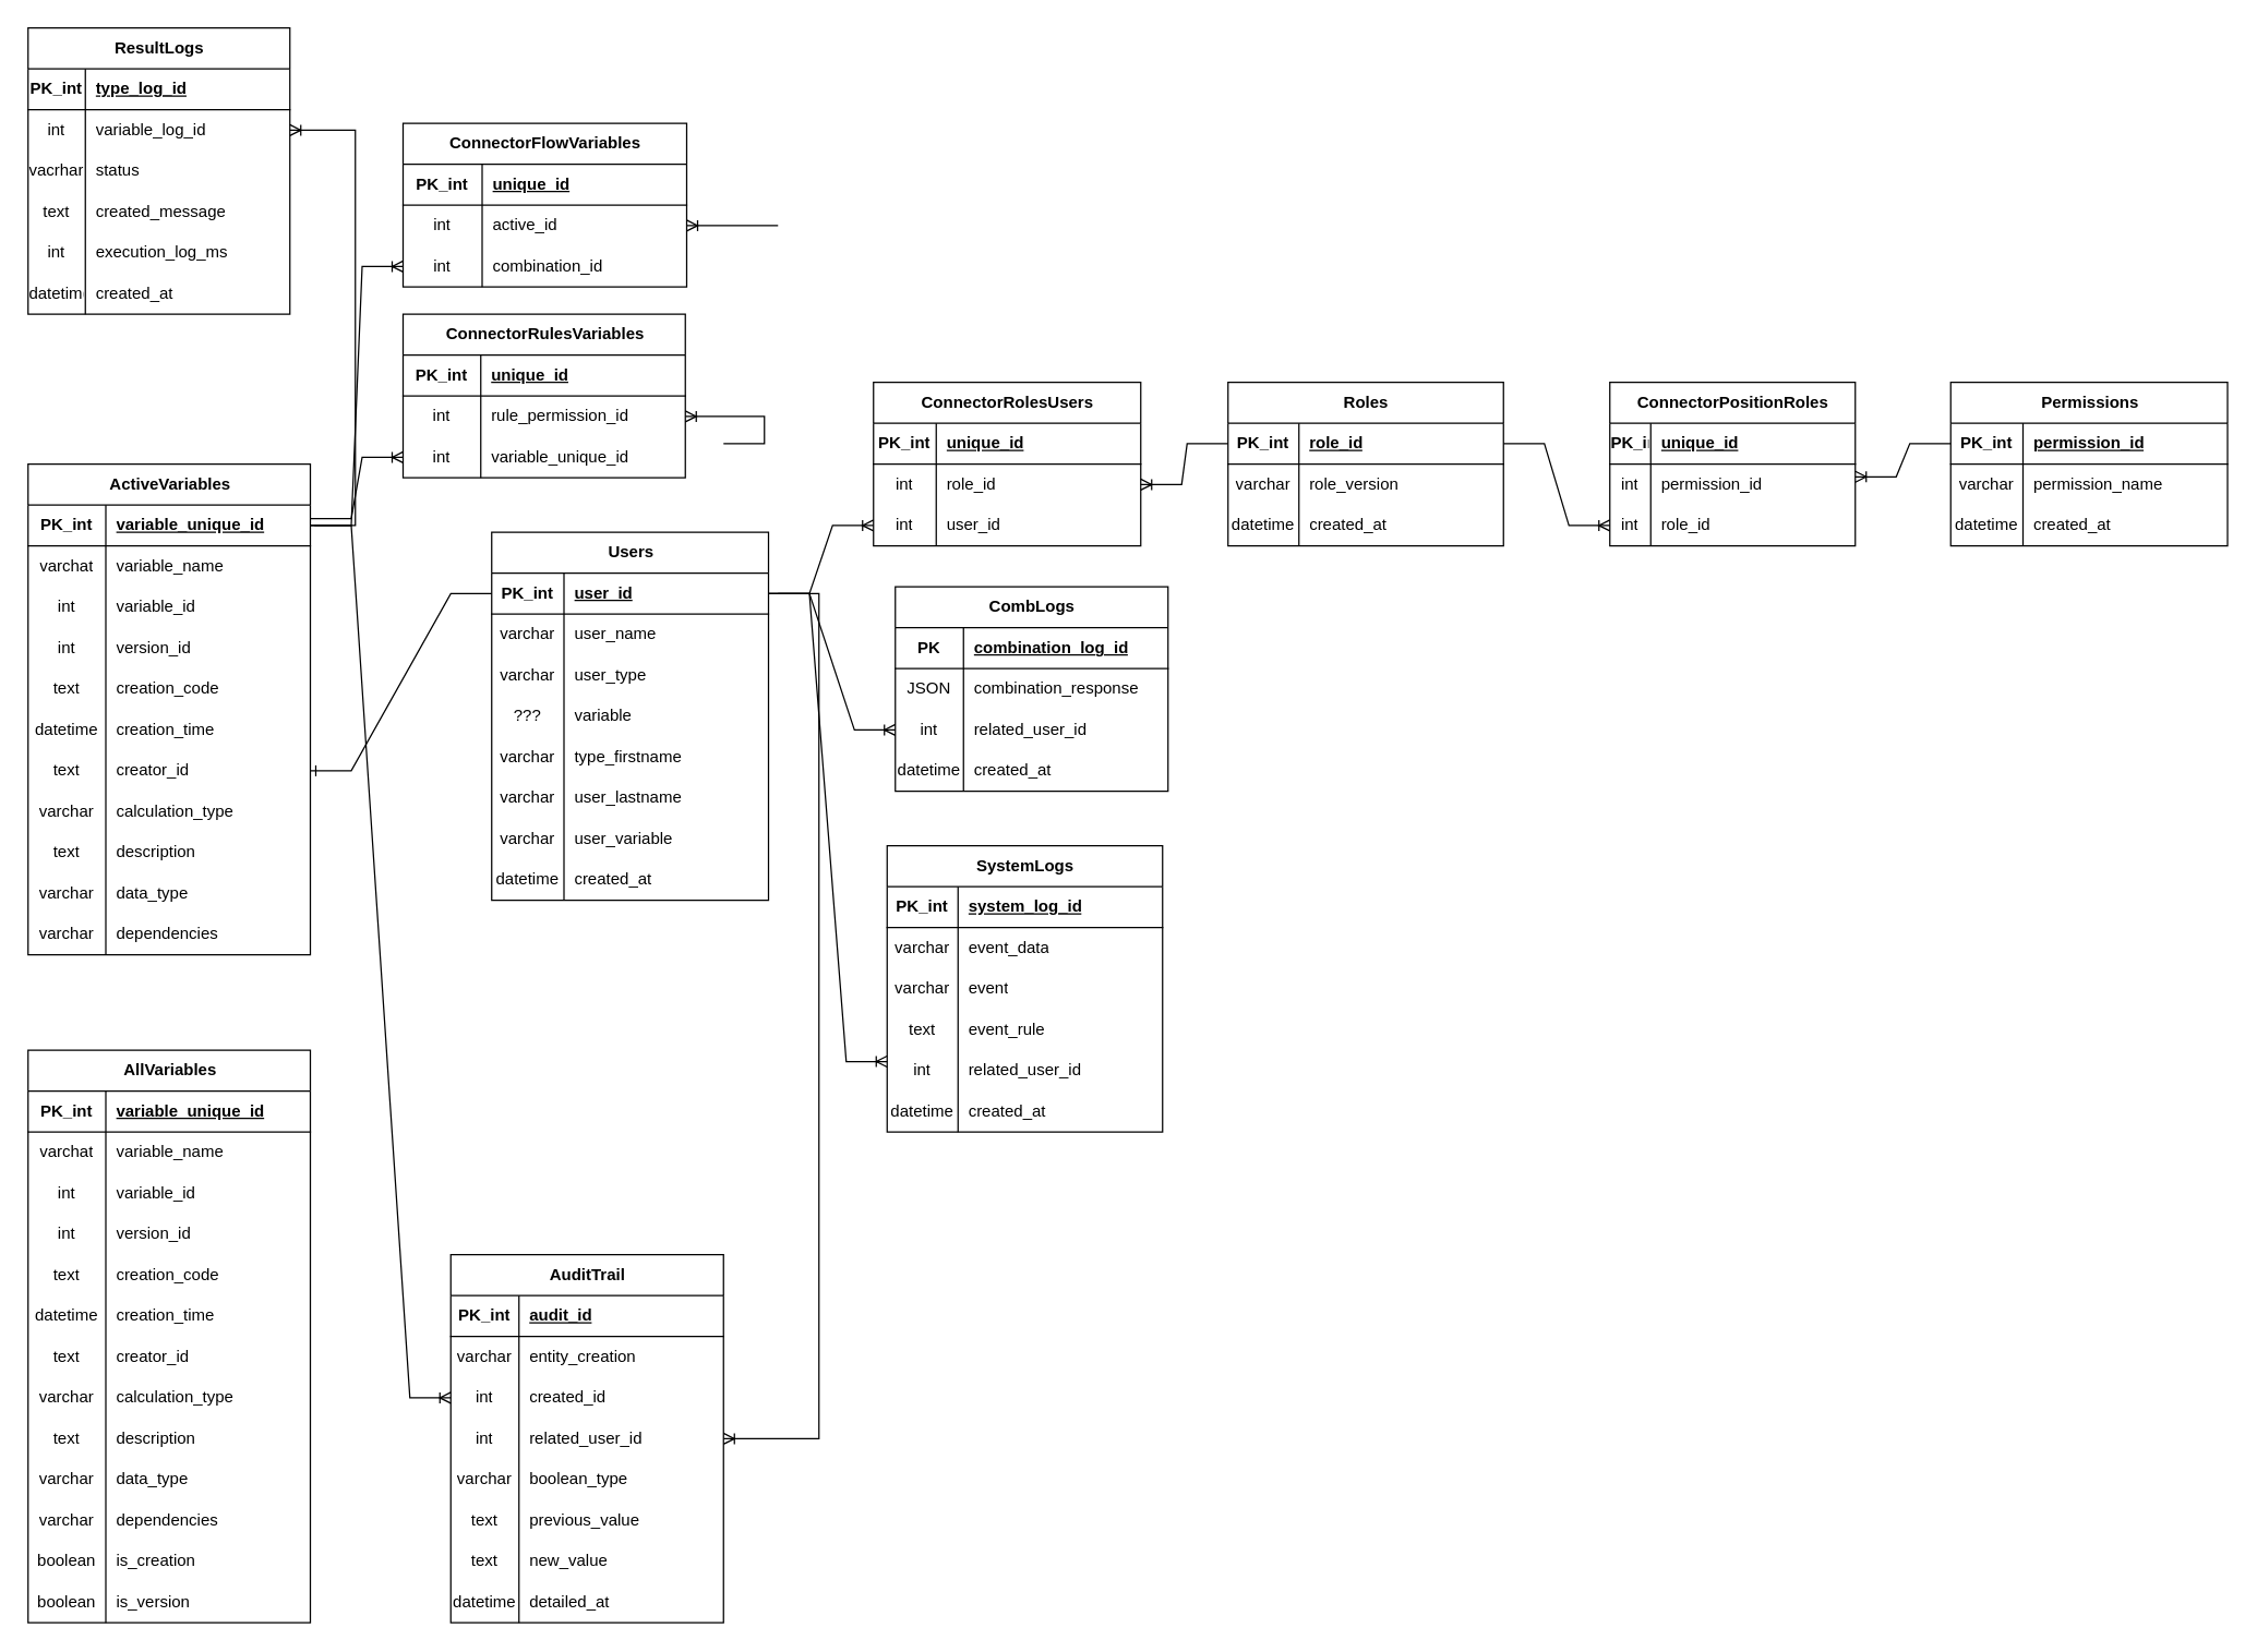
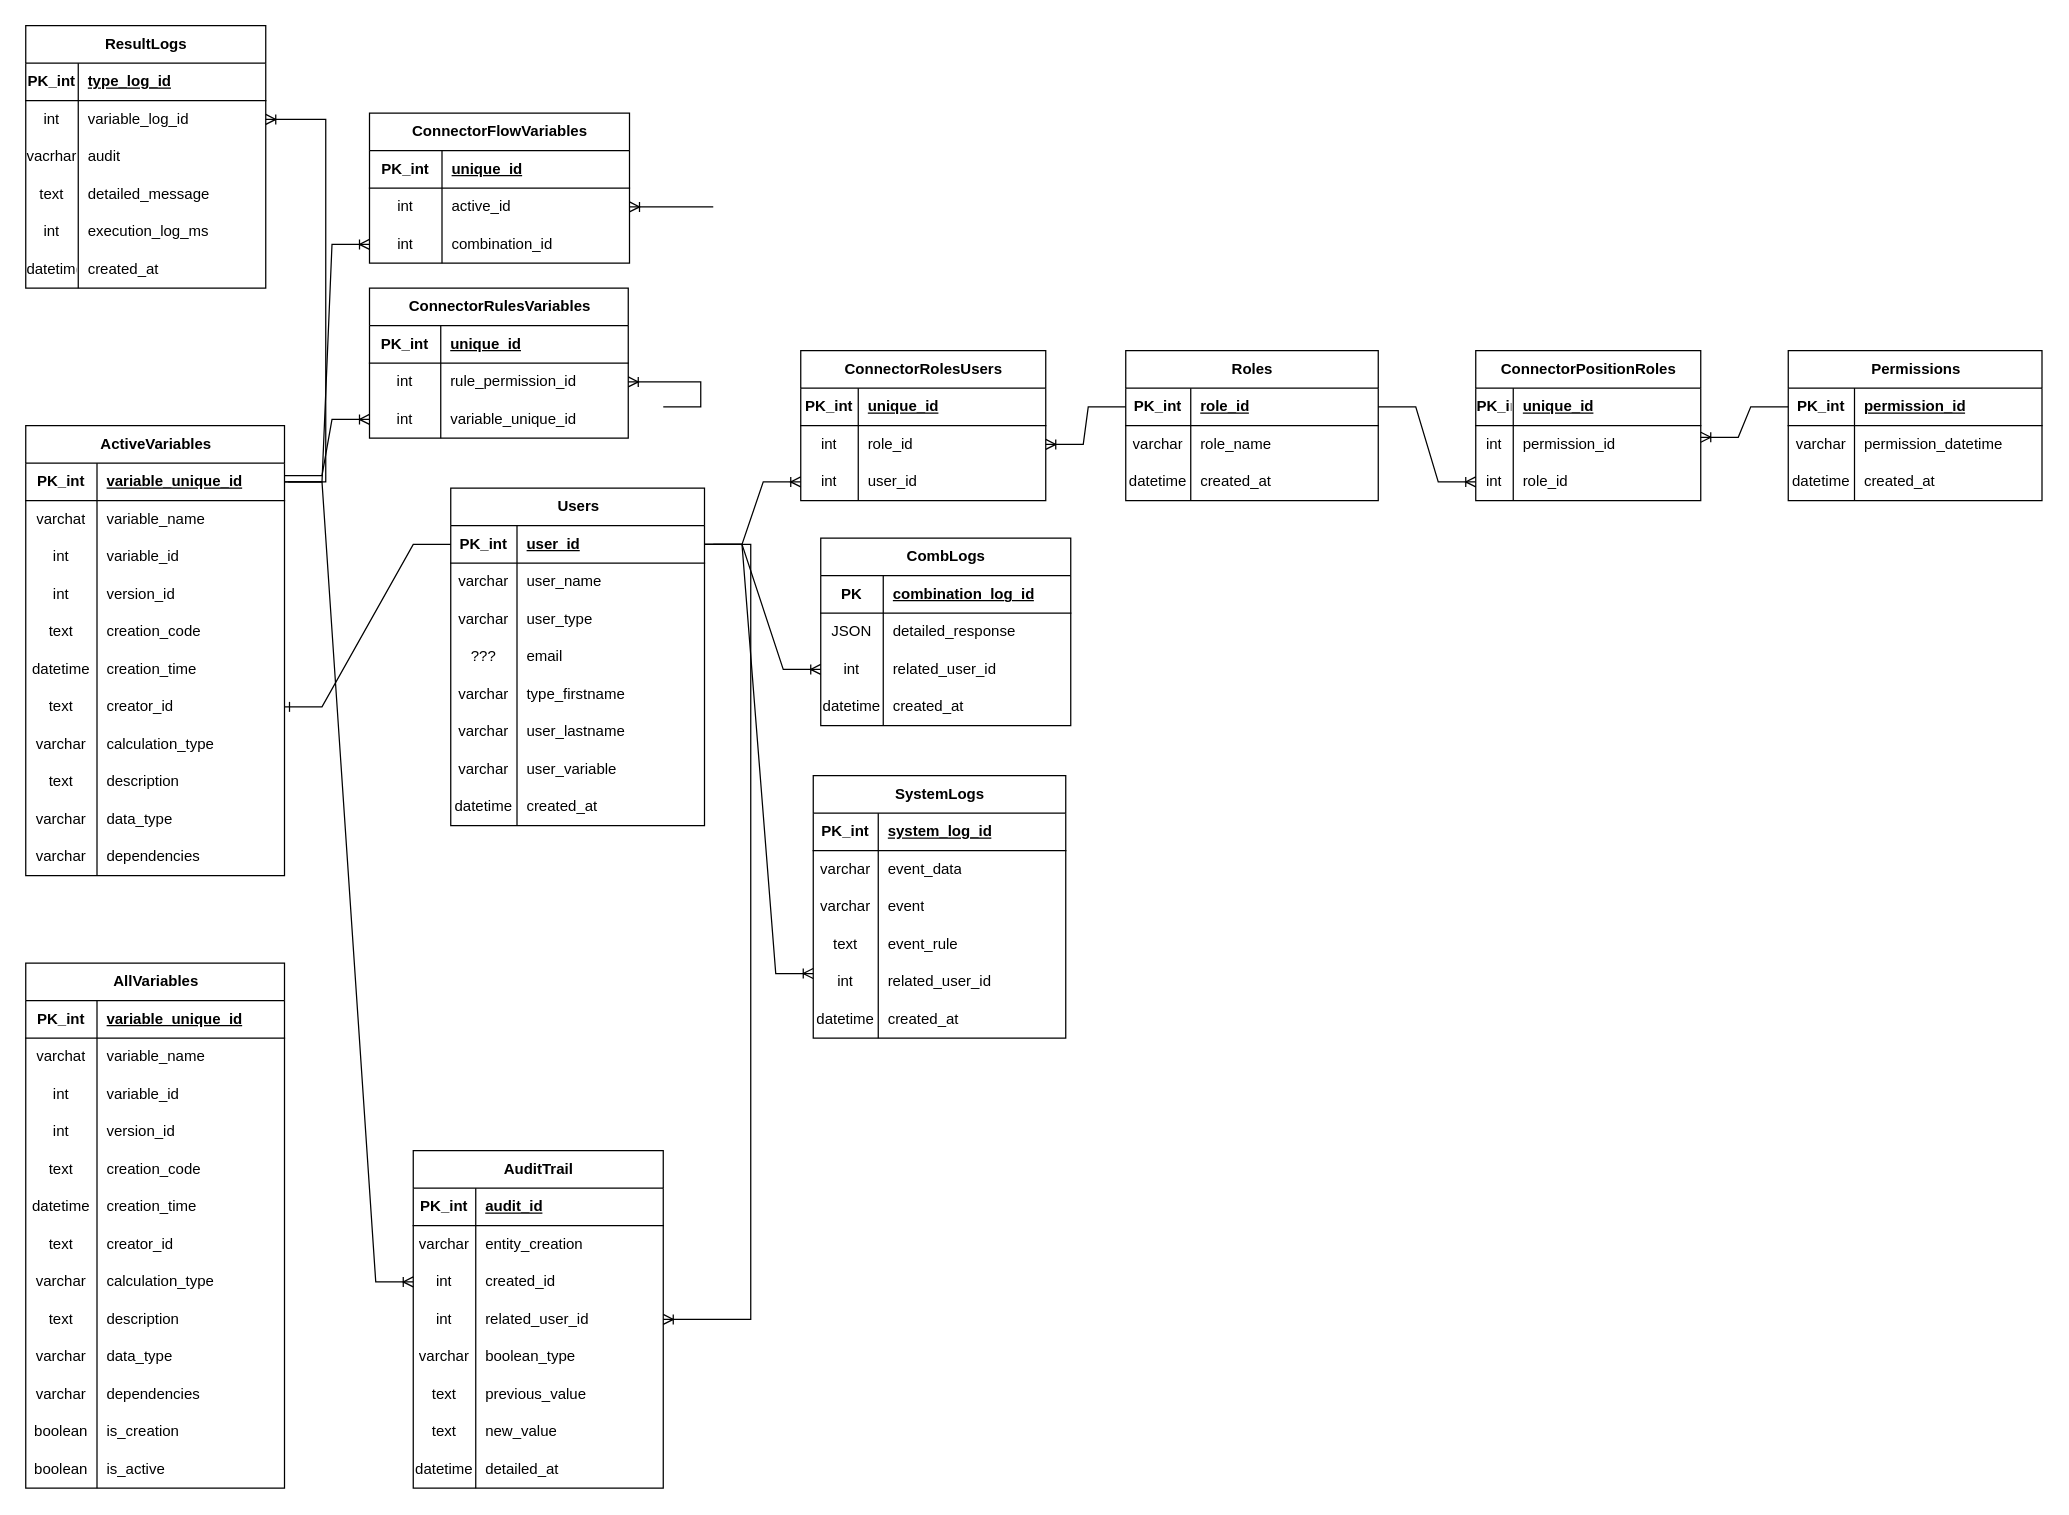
- <mxCell id="179" value="status" style="shape=partialRectangle;connectable=0;fillColor=none;top=0;left=0;bottom=0;right=0;align=left;spacingLeft=6;overflow=hidden;whiteSpace=wrap;html=1;" parent="177" vertex="1"><mxGeometry x="42" width="150" height="30" as="geometry"><mxRectangle width="150" height="30" as="alternateBounds" /></mxGeometry></mxCell>
+ <mxCell id="179" value="audit" style="shape=partialRectangle;connectable=0;fillColor=none;top=0;left=0;bottom=0;right=0;align=left;spacingLeft=6;overflow=hidden;whiteSpace=wrap;html=1;" parent="177" vertex="1"><mxGeometry x="42" width="150" height="30" as="geometry"><mxRectangle width="150" height="30" as="alternateBounds" /></mxGeometry></mxCell>
- <mxCell id="182" value="created_message" style="shape=partialRectangle;connectable=0;fillColor=none;top=0;left=0;bottom=0;right=0;align=left;spacingLeft=6;overflow=hidden;whiteSpace=wrap;html=1;" parent="180" vertex="1"><mxGeometry x="42" width="150" height="30" as="geometry"><mxRectangle width="150" height="30" as="alternateBounds" /></mxGeometry></mxCell>
+ <mxCell id="182" value="detailed_message" style="shape=partialRectangle;connectable=0;fillColor=none;top=0;left=0;bottom=0;right=0;align=left;spacingLeft=6;overflow=hidden;whiteSpace=wrap;html=1;" parent="180" vertex="1"><mxGeometry x="42" width="150" height="30" as="geometry"><mxRectangle width="150" height="30" as="alternateBounds" /></mxGeometry></mxCell>
- <mxCell id="116" value="role_version" style="shape=partialRectangle;connectable=0;fillColor=none;top=0;left=0;bottom=0;right=0;align=left;spacingLeft=6;overflow=hidden;whiteSpace=wrap;html=1;" parent="114" vertex="1"><mxGeometry x="52" width="150" height="30" as="geometry"><mxRectangle width="150" height="30" as="alternateBounds" /></mxGeometry></mxCell>
+ <mxCell id="116" value="role_name" style="shape=partialRectangle;connectable=0;fillColor=none;top=0;left=0;bottom=0;right=0;align=left;spacingLeft=6;overflow=hidden;whiteSpace=wrap;html=1;" parent="114" vertex="1"><mxGeometry x="52" width="150" height="30" as="geometry"><mxRectangle width="150" height="30" as="alternateBounds" /></mxGeometry></mxCell>
- <mxCell id="138" value="permission_name" style="shape=partialRectangle;connectable=0;fillColor=none;top=0;left=0;bottom=0;right=0;align=left;spacingLeft=6;overflow=hidden;whiteSpace=wrap;html=1;" parent="136" vertex="1"><mxGeometry x="53" width="150" height="30" as="geometry"><mxRectangle width="150" height="30" as="alternateBounds" /></mxGeometry></mxCell>
+ <mxCell id="138" value="permission_datetime" style="shape=partialRectangle;connectable=0;fillColor=none;top=0;left=0;bottom=0;right=0;align=left;spacingLeft=6;overflow=hidden;whiteSpace=wrap;html=1;" parent="136" vertex="1"><mxGeometry x="53" width="150" height="30" as="geometry"><mxRectangle width="150" height="30" as="alternateBounds" /></mxGeometry></mxCell>
- <mxCell id="243" value="combination_response" style="shape=partialRectangle;connectable=0;fillColor=none;top=0;left=0;bottom=0;right=0;align=left;spacingLeft=6;overflow=hidden;whiteSpace=wrap;html=1;" parent="241" vertex="1"><mxGeometry x="50" width="150" height="30" as="geometry"><mxRectangle width="150" height="30" as="alternateBounds" /></mxGeometry></mxCell>
+ <mxCell id="243" value="detailed_response" style="shape=partialRectangle;connectable=0;fillColor=none;top=0;left=0;bottom=0;right=0;align=left;spacingLeft=6;overflow=hidden;whiteSpace=wrap;html=1;" parent="241" vertex="1"><mxGeometry x="50" width="150" height="30" as="geometry"><mxRectangle width="150" height="30" as="alternateBounds" /></mxGeometry></mxCell>
- <mxCell id="157" value="variable" style="shape=partialRectangle;connectable=0;fillColor=none;top=0;left=0;bottom=0;right=0;align=left;spacingLeft=6;overflow=hidden;whiteSpace=wrap;html=1;" parent="155" vertex="1"><mxGeometry x="53" width="150" height="30" as="geometry"><mxRectangle width="150" height="30" as="alternateBounds" /></mxGeometry></mxCell>
+ <mxCell id="157" value="email" style="shape=partialRectangle;connectable=0;fillColor=none;top=0;left=0;bottom=0;right=0;align=left;spacingLeft=6;overflow=hidden;whiteSpace=wrap;html=1;" parent="155" vertex="1"><mxGeometry x="53" width="150" height="30" as="geometry"><mxRectangle width="150" height="30" as="alternateBounds" /></mxGeometry></mxCell>
- <mxCell id="75" value="is_version" style="shape=partialRectangle;connectable=0;fillColor=none;top=0;left=0;bottom=0;right=0;align=left;spacingLeft=6;overflow=hidden;whiteSpace=wrap;html=1;" parent="73" vertex="1"><mxGeometry x="57" width="150" height="30" as="geometry"><mxRectangle width="150" height="30" as="alternateBounds" /></mxGeometry></mxCell>
+ <mxCell id="75" value="is_active" style="shape=partialRectangle;connectable=0;fillColor=none;top=0;left=0;bottom=0;right=0;align=left;spacingLeft=6;overflow=hidden;whiteSpace=wrap;html=1;" parent="73" vertex="1"><mxGeometry x="57" width="150" height="30" as="geometry"><mxRectangle width="150" height="30" as="alternateBounds" /></mxGeometry></mxCell>
